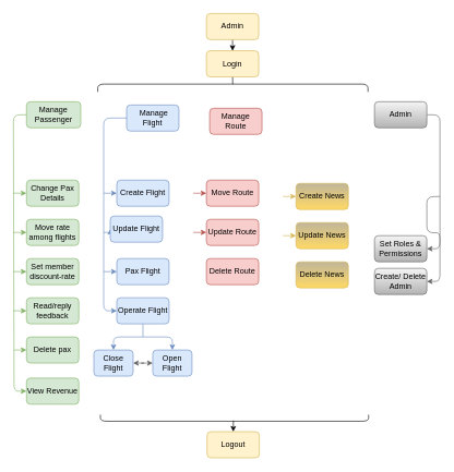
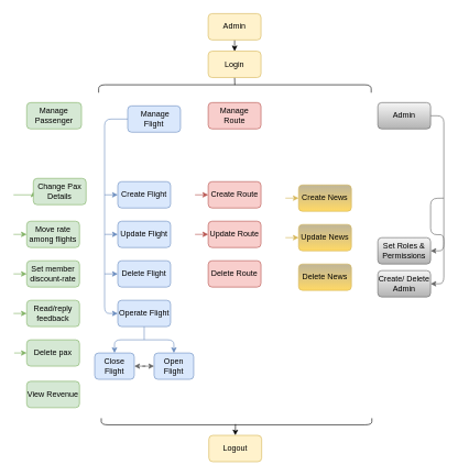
- <mxCell id="8" value="Manage Route" style="rounded=1;whiteSpace=wrap;html=1;fillColor=#f8cecc;strokeColor=#b85450;" parent="1" vertex="1"><mxGeometry x="320" y="165" width="80" height="40" as="geometry" /></mxCell>
+ <mxCell id="8" value="Manage Route" style="rounded=1;whiteSpace=wrap;html=1;fillColor=#f8cecc;strokeColor=#b85450;" parent="1" vertex="1"><mxGeometry x="315" y="155" width="80" height="40" as="geometry" /></mxCell>
- <mxCell id="25" value="Change Pax&lt;br&gt;Details" style="rounded=1;whiteSpace=wrap;html=1;fillColor=#d5e8d4;strokeColor=#82b366;" parent="1" vertex="1"><mxGeometry x="40" y="275" width="80" height="40" as="geometry" /></mxCell>
+ <mxCell id="25" value="Change Pax&lt;br&gt;Details" style="rounded=1;whiteSpace=wrap;html=1;fillColor=#d5e8d4;strokeColor=#82b366;" parent="1" vertex="1"><mxGeometry x="50" y="270" width="80" height="40" as="geometry" /></mxCell>
- <mxCell id="18" value="Move Route" style="rounded=1;whiteSpace=wrap;html=1;fillColor=#f8cecc;strokeColor=#b85450;" parent="1" vertex="1"><mxGeometry x="315" y="275" width="80" height="40" as="geometry" /></mxCell>
+ <mxCell id="18" value="Create Route" style="rounded=1;whiteSpace=wrap;html=1;fillColor=#f8cecc;strokeColor=#b85450;" parent="1" vertex="1"><mxGeometry x="315" y="275" width="80" height="40" as="geometry" /></mxCell>
- <mxCell id="26" style="edgeStyle=none;rounded=1;orthogonalLoop=1;jettySize=auto;html=1;endArrow=classic;endFill=1;entryX=0;entryY=0.5;entryDx=0;entryDy=0;fillColor=#d5e8d4;strokeColor=#82b366;exitX=0;exitY=0.5;exitDx=0;exitDy=0;" parent="1" source="10" target="27" edge="1"><mxGeometry relative="1" as="geometry"><mxPoint x="0" y="495" as="sourcePoint" /><Array as="points"><mxPoint x="20" y="175" /><mxPoint x="21" y="598" /></Array></mxGeometry></mxCell>
- <mxCell id="14" value="Update Flight" style="rounded=1;whiteSpace=wrap;html=1;fillColor=#dae8fc;strokeColor=#6c8ebf;" parent="1" vertex="1"><mxGeometry x="168" y="330" width="80" height="40" as="geometry" /></mxCell>
+ <mxCell id="14" value="Update Flight" style="rounded=1;whiteSpace=wrap;html=1;fillColor=#dae8fc;strokeColor=#6c8ebf;" parent="1" vertex="1"><mxGeometry x="178" y="335" width="80" height="40" as="geometry" /></mxCell>
- <mxCell id="16" value="Pax Flight" style="rounded=1;whiteSpace=wrap;html=1;fillColor=#dae8fc;strokeColor=#6c8ebf;" parent="1" vertex="1"><mxGeometry x="178" y="395" width="80" height="40" as="geometry" /></mxCell>
+ <mxCell id="16" value="Delete Flight" style="rounded=1;whiteSpace=wrap;html=1;fillColor=#dae8fc;strokeColor=#6c8ebf;" parent="1" vertex="1"><mxGeometry x="178" y="395" width="80" height="40" as="geometry" /></mxCell>
